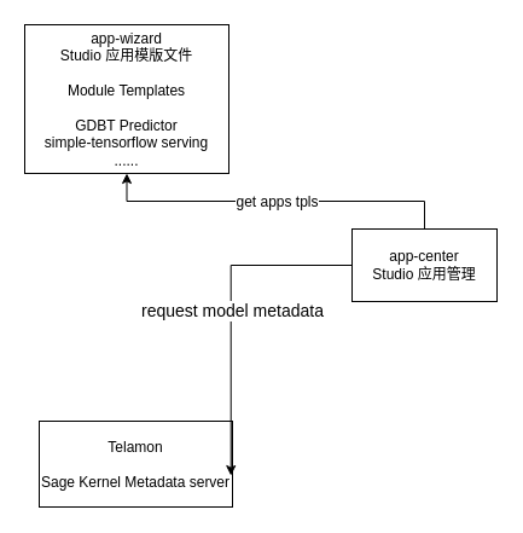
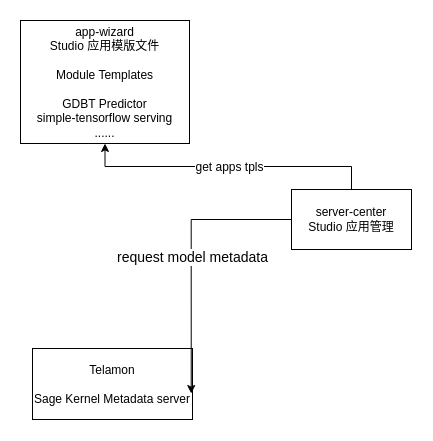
- <mxCell id="4" value="app-center&lt;br&gt;Studio 应用管理" style="rounded=0;whiteSpace=wrap;html=1;" vertex="1" parent="1"><mxGeometry x="291" y="189" width="120" height="60" as="geometry" /></mxCell>
+ <mxCell id="4" value="server-center&lt;br&gt;Studio 应用管理" style="rounded=0;whiteSpace=wrap;html=1;" vertex="1" parent="1"><mxGeometry x="291" y="189" width="120" height="60" as="geometry" /></mxCell>
